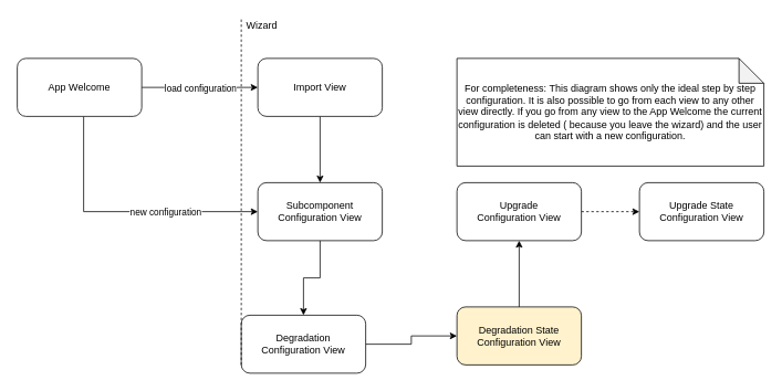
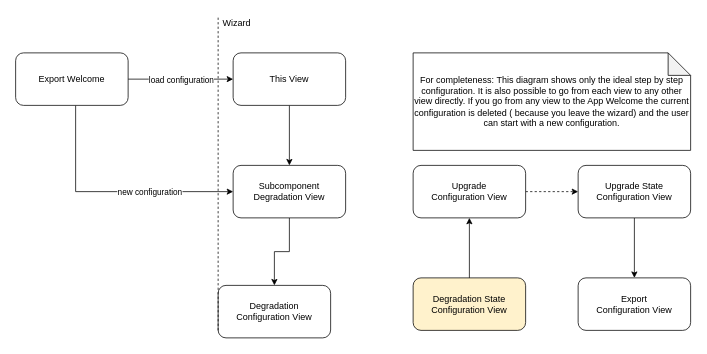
- <mxCell id="7" value="App Welcome" style="rounded=1;whiteSpace=wrap;html=1;" vertex="1" parent="1"><mxGeometry x="20" y="70" width="150" height="70" as="geometry" /></mxCell>
+ <mxCell id="7" value="Export Welcome" style="rounded=1;whiteSpace=wrap;html=1;" vertex="1" parent="1"><mxGeometry x="20" y="70" width="150" height="70" as="geometry" /></mxCell>
- <mxCell id="9" value="Import View" style="rounded=1;whiteSpace=wrap;html=1;" vertex="1" parent="1"><mxGeometry x="310" y="70" width="150" height="70" as="geometry" /></mxCell>
+ <mxCell id="9" value="This View" style="rounded=1;whiteSpace=wrap;html=1;" vertex="1" parent="1"><mxGeometry x="310" y="70" width="150" height="70" as="geometry" /></mxCell>
- <mxCell id="11" value="Subcomponent&lt;br&gt;Configuration View" style="rounded=1;whiteSpace=wrap;html=1;" vertex="1" parent="1"><mxGeometry x="310" y="220" width="150" height="70" as="geometry" /></mxCell>
+ <mxCell id="11" value="Subcomponent&lt;br&gt;Degradation View" style="rounded=1;whiteSpace=wrap;html=1;" vertex="1" parent="1"><mxGeometry x="310" y="220" width="150" height="70" as="geometry" /></mxCell>
+ <mxCell id="21" style="edgeStyle=orthogonalEdgeStyle;rounded=0;orthogonalLoop=1;jettySize=auto;html=1;" edge="1" parent="1" source="22" target="14"><mxGeometry relative="1" as="geometry" /></mxCell>
+ <mxCell id="14" value="Export&lt;br&gt;Configuration View" style="rounded=1;whiteSpace=wrap;html=1;" vertex="1" parent="1"><mxGeometry x="770" y="370" width="150" height="70" as="geometry" /></mxCell>
- <mxCell id="12" style="edgeStyle=orthogonalEdgeStyle;rounded=0;orthogonalLoop=1;jettySize=auto;html=1;" edge="1" parent="1" source="13" target="20"><mxGeometry relative="1" as="geometry" /></mxCell>
